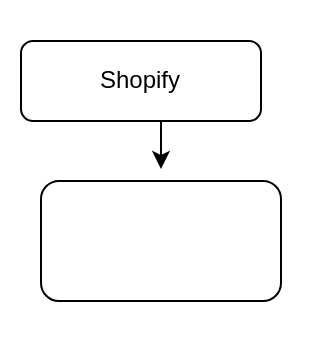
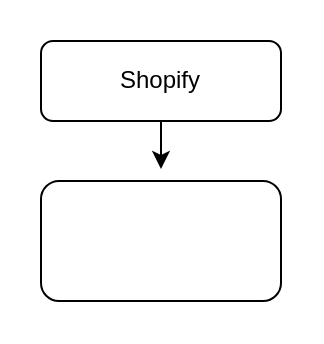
- <mxCell id="2" value="Shopify" style="rounded=1;whiteSpace=wrap;html=1;" vertex="1" parent="1"><mxGeometry x="10" y="20" width="120" height="40" as="geometry" /></mxCell>
+ <mxCell id="2" value="Shopify" style="rounded=1;whiteSpace=wrap;html=1;" vertex="1" parent="1"><mxGeometry x="20" y="20" width="120" height="40" as="geometry" /></mxCell>
